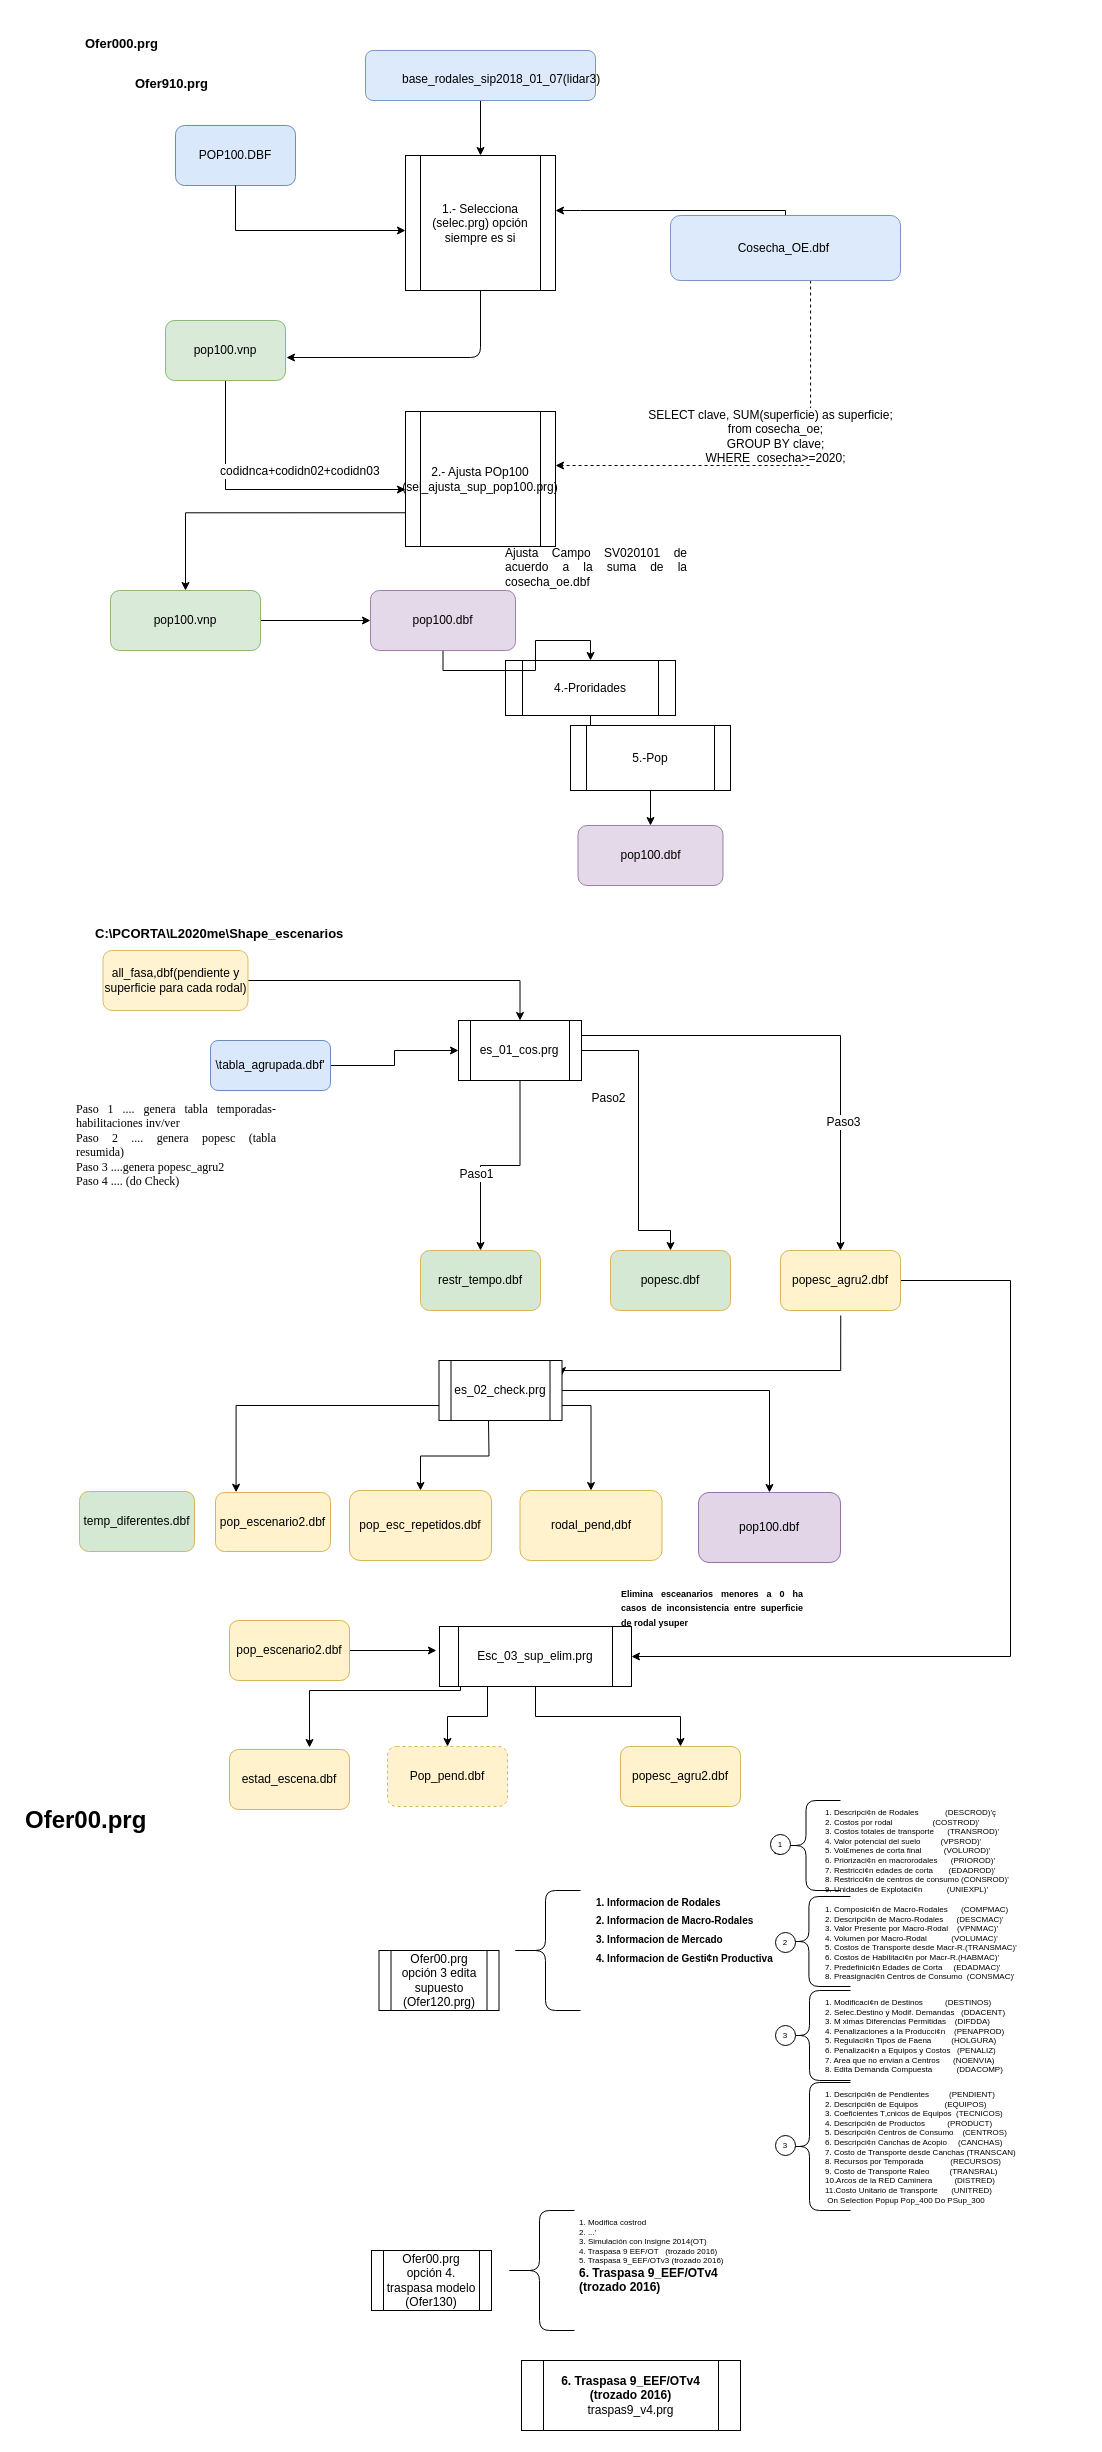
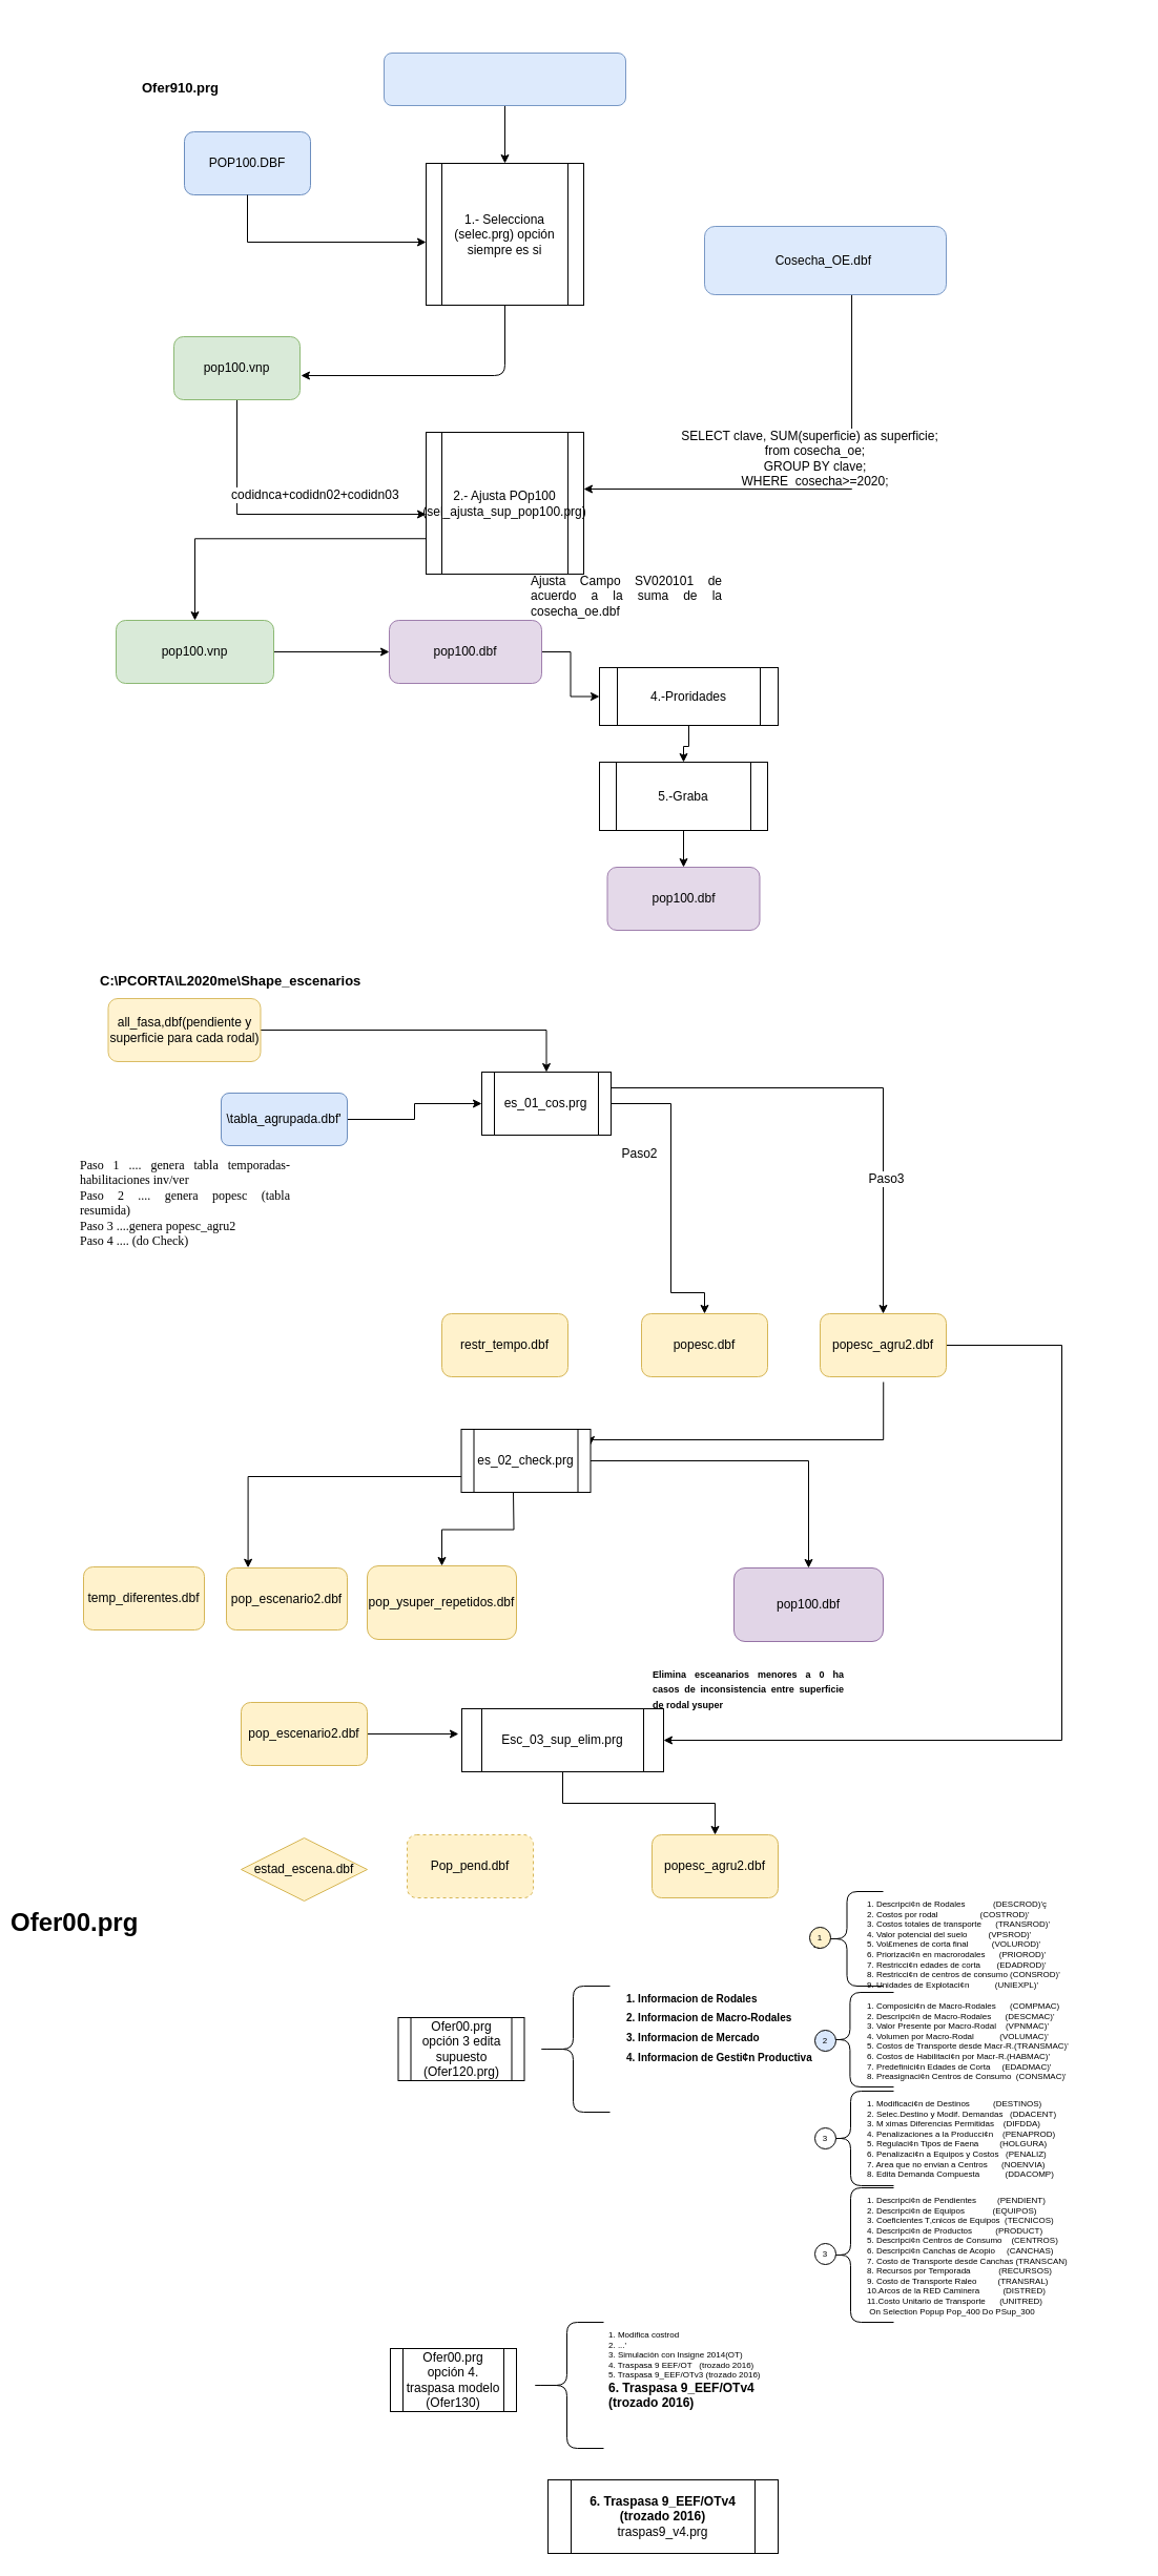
- <mxCell id="3" value="&lt;h1&gt;&lt;font style=&quot;font-size: 13px&quot;&gt;Ofer000.prg&lt;/font&gt;&lt;br&gt;&lt;/h1&gt;&lt;div&gt;&lt;br&gt;&lt;/div&gt;" style="text;html=1;strokeColor=none;fillColor=none;spacing=5;spacingTop=-20;whiteSpace=wrap;overflow=hidden;rounded=0;opacity=90;" parent="1" vertex="1"><mxGeometry y="20" width="190" height="40" as="geometry" x="80" /></mxCell>
- <mxCell id="8" value="base_rodales_sip2018_01_07(lidar3)" style="text;html=1;" parent="1" vertex="1"><mxGeometry x="400" y="65" width="107" height="30" as="geometry" /></mxCell>
- <mxCell id="10" style="edgeStyle=orthogonalEdgeStyle;rounded=0;orthogonalLoop=1;jettySize=auto;html=1;" parent="1" source="13" target="2" edge="1"><mxGeometry relative="1" as="geometry"><Array as="points"><mxPoint x="580" y="210" /><mxPoint x="580" y="210" /></Array></mxGeometry></mxCell>
- <mxCell id="11" style="edgeStyle=orthogonalEdgeStyle;rounded=0;orthogonalLoop=1;jettySize=auto;html=1;exitX=0.609;exitY=1;exitDx=0;exitDy=0;exitPerimeter=0;entryX=1;entryY=0.4;entryDx=0;entryDy=0;entryPerimeter=0;dashed=1;" parent="1" source="13" target="19" edge="1"><mxGeometry relative="1" as="geometry"><mxPoint x="560" y="460" as="targetPoint" /></mxGeometry></mxCell>
+ <mxCell id="11" style="edgeStyle=orthogonalEdgeStyle;rounded=0;orthogonalLoop=1;jettySize=auto;html=1;exitX=0.609;exitY=1;exitDx=0;exitDy=0;exitPerimeter=0;entryX=1;entryY=0.4;entryDx=0;entryDy=0;entryPerimeter=0;" parent="1" source="13" target="19" edge="1"><mxGeometry relative="1" as="geometry"><mxPoint x="560" y="460" as="targetPoint" /></mxGeometry></mxCell>
- <mxCell id="21" value="4.-Proridades" style="shape=process;whiteSpace=wrap;html=1;backgroundOutline=1;direction=west;" parent="1" vertex="1"><mxGeometry x="505" y="660" width="170" height="55" as="geometry" /></mxCell>
+ <mxCell id="21" value="4.-Proridades" style="shape=process;whiteSpace=wrap;html=1;backgroundOutline=1;direction=west;" parent="1" vertex="1"><mxGeometry x="570" y="635" width="170" height="55" as="geometry" /></mxCell>
- <mxCell id="22" value="5.-Pop&lt;br&gt;" style="shape=process;whiteSpace=wrap;html=1;backgroundOutline=1;" parent="1" vertex="1"><mxGeometry x="570" y="725" width="160" height="65" as="geometry" /></mxCell>
+ <mxCell id="22" value="5.-Graba&lt;br&gt;" style="shape=process;whiteSpace=wrap;html=1;backgroundOutline=1;" parent="1" vertex="1"><mxGeometry x="570" y="725" width="160" height="65" as="geometry" /></mxCell>
- <mxCell id="33" style="edgeStyle=orthogonalEdgeStyle;rounded=0;orthogonalLoop=1;jettySize=auto;html=1;" parent="1" source="39" target="42" edge="1"><mxGeometry relative="1" as="geometry" /></mxCell>
- <mxCell id="34" value="Paso1" style="text;html=1;resizable=0;points=[];align=center;verticalAlign=middle;labelBackgroundColor=#ffffff;" parent="33" vertex="1" connectable="0"><mxGeometry x="0.273" y="-5" relative="1" as="geometry"><mxPoint as="offset" /></mxGeometry></mxCell>
- <mxCell id="42" value="restr_tempo.dbf" style="rounded=1;whiteSpace=wrap;html=1;fillColor=#d5e8d4;strokeColor=#d6b656;" parent="1" vertex="1"><mxGeometry x="420" y="1250" width="120" height="60" as="geometry" /></mxCell>
+ <mxCell id="42" value="restr_tempo.dbf" style="rounded=1;whiteSpace=wrap;html=1;fillColor=#fff2cc;strokeColor=#d6b656;" parent="1" vertex="1"><mxGeometry x="420" y="1250" width="120" height="60" as="geometry" /></mxCell>
- <mxCell id="43" value="popesc.dbf" style="rounded=1;whiteSpace=wrap;html=1;fillColor=#d5e8d4;strokeColor=#d6b656;" parent="1" vertex="1"><mxGeometry x="610" y="1250" width="120" height="60" as="geometry" /></mxCell>
+ <mxCell id="43" value="popesc.dbf" style="rounded=1;whiteSpace=wrap;html=1;fillColor=#fff2cc;strokeColor=#d6b656;" parent="1" vertex="1"><mxGeometry x="610" y="1250" width="120" height="60" as="geometry" /></mxCell>
- <mxCell id="50" style="edgeStyle=orthogonalEdgeStyle;rounded=0;orthogonalLoop=1;jettySize=auto;html=1;exitX=1;exitY=0.75;exitDx=0;exitDy=0;" parent="1" source="52" target="56" edge="1"><mxGeometry relative="1" as="geometry" /></mxCell>
- <mxCell id="53" value="temp_diferentes.dbf" style="rounded=1;whiteSpace=wrap;html=1;fillColor=#d5e8d4;strokeColor=#d6b656;" parent="1" vertex="1"><mxGeometry x="79" y="1491" width="115" height="60" as="geometry" /></mxCell>
+ <mxCell id="53" value="temp_diferentes.dbf" style="rounded=1;whiteSpace=wrap;html=1;fillColor=#fff2cc;strokeColor=#d6b656;" parent="1" vertex="1"><mxGeometry x="79" y="1491" width="115" height="60" as="geometry" /></mxCell>
- <mxCell id="55" value="pop_esc_repetidos.dbf" style="rounded=1;whiteSpace=wrap;html=1;fillColor=#fff2cc;strokeColor=#d6b656;" parent="1" vertex="1"><mxGeometry x="349" y="1490" width="142" height="70" as="geometry" /></mxCell>
+ <mxCell id="55" value="pop_ysuper_repetidos.dbf" style="rounded=1;whiteSpace=wrap;html=1;fillColor=#fff2cc;strokeColor=#d6b656;" parent="1" vertex="1"><mxGeometry x="349" y="1490" width="142" height="70" as="geometry" /></mxCell>
- <mxCell id="56" value="rodal_pend,dbf" style="rounded=1;whiteSpace=wrap;html=1;fillColor=#fff2cc;strokeColor=#d6b656;" parent="1" vertex="1"><mxGeometry x="519.5" y="1490" width="142" height="70" as="geometry" /></mxCell>
- <mxCell id="60" style="edgeStyle=orthogonalEdgeStyle;rounded=0;orthogonalLoop=1;jettySize=auto;html=1;entryX=0.667;entryY=-0.033;entryDx=0;entryDy=0;entryPerimeter=0;" parent="1" source="61" target="68" edge="1"><mxGeometry relative="1" as="geometry"><Array as="points"><mxPoint x="460" y="1690" /><mxPoint x="309" y="1690" /></Array></mxGeometry></mxCell>
- <mxCell id="59" style="edgeStyle=orthogonalEdgeStyle;rounded=0;orthogonalLoop=1;jettySize=auto;html=1;exitX=0.25;exitY=1;exitDx=0;exitDy=0;" parent="1" source="61" target="65" edge="1"><mxGeometry relative="1" as="geometry" /></mxCell>
- <mxCell id="68" value="estad_escena.dbf" style="rounded=1;whiteSpace=wrap;html=1;fillColor=#fff2cc;strokeColor=#d6b656;" parent="1" vertex="1"><mxGeometry x="229" y="1749" width="120" height="60" as="geometry" /></mxCell>
+ <mxCell id="68" value="estad_escena.dbf" style="rhombus;whiteSpace=wrap;html=1;fillColor=#fff2cc;strokeColor=#d6b656;" parent="1" vertex="1"><mxGeometry x="229" y="1749" width="120" height="60" as="geometry" /></mxCell>
- <mxCell id="75" value="1" style="ellipse;whiteSpace=wrap;html=1;aspect=fixed;fontSize=8;" parent="1" vertex="1"><mxGeometry x="770" y="1834" width="20" height="20" as="geometry" /></mxCell>
+ <mxCell id="75" value="1" style="ellipse;whiteSpace=wrap;html=1;aspect=fixed;fontSize=8;fillColor=#fff2cc;" parent="1" vertex="1"><mxGeometry x="770" y="1834" width="20" height="20" as="geometry" /></mxCell>
- <mxCell id="63" value="&lt;h1&gt;Ofer00.prg&lt;/h1&gt;" style="text;html=1;strokeColor=none;fillColor=none;spacing=5;spacingTop=-20;whiteSpace=wrap;overflow=hidden;rounded=0;" parent="1" vertex="1"><mxGeometry x="20" y="1800" width="190" height="120" as="geometry" /></mxCell>
+ <mxCell id="63" value="&lt;h1&gt;Ofer00.prg&lt;/h1&gt;" style="text;html=1;strokeColor=none;fillColor=none;spacing=5;spacingTop=-20;whiteSpace=wrap;overflow=hidden;rounded=0;" parent="1" vertex="1"><mxGeometry x="5" y="1810" width="190" height="120" as="geometry" /></mxCell>
- <mxCell id="78" value="2" style="ellipse;whiteSpace=wrap;html=1;aspect=fixed;fontSize=8;" parent="1" vertex="1"><mxGeometry x="775" y="1932" width="20" height="20" as="geometry" /></mxCell>
+ <mxCell id="78" value="2" style="ellipse;whiteSpace=wrap;html=1;aspect=fixed;fontSize=8;fillColor=#dae8fc;" parent="1" vertex="1"><mxGeometry x="775" y="1932" width="20" height="20" as="geometry" /></mxCell>
- <mxCell id="69" value="Ofer00.prg opción 3 edita supuesto&lt;br&gt;(Ofer120.prg)&lt;br&gt;" style="shape=process;whiteSpace=wrap;html=1;backgroundOutline=1;" parent="1" vertex="1"><mxGeometry x="378.5" y="1950" width="120" height="60" as="geometry" /></mxCell>
+ <mxCell id="69" value="Ofer00.prg opción 3 edita supuesto&lt;br&gt;(Ofer120.prg)&lt;br&gt;" style="shape=process;whiteSpace=wrap;html=1;backgroundOutline=1;" parent="1" vertex="1"><mxGeometry x="378.5" y="1920" width="120" height="60" as="geometry" /></mxCell>
- <mxCell id="85" value="Ofer00.prg opción 4. traspasa modelo&lt;br&gt;(Ofer130)&lt;br&gt;" style="shape=process;whiteSpace=wrap;html=1;backgroundOutline=1;" parent="1" vertex="1"><mxGeometry x="371" y="2250" width="120" height="60" as="geometry" /></mxCell>
+ <mxCell id="85" value="Ofer00.prg opción 4. traspasa modelo&lt;br&gt;(Ofer130)&lt;br&gt;" style="shape=process;whiteSpace=wrap;html=1;backgroundOutline=1;" parent="1" vertex="1"><mxGeometry x="371" y="2235" width="120" height="60" as="geometry" /></mxCell>
